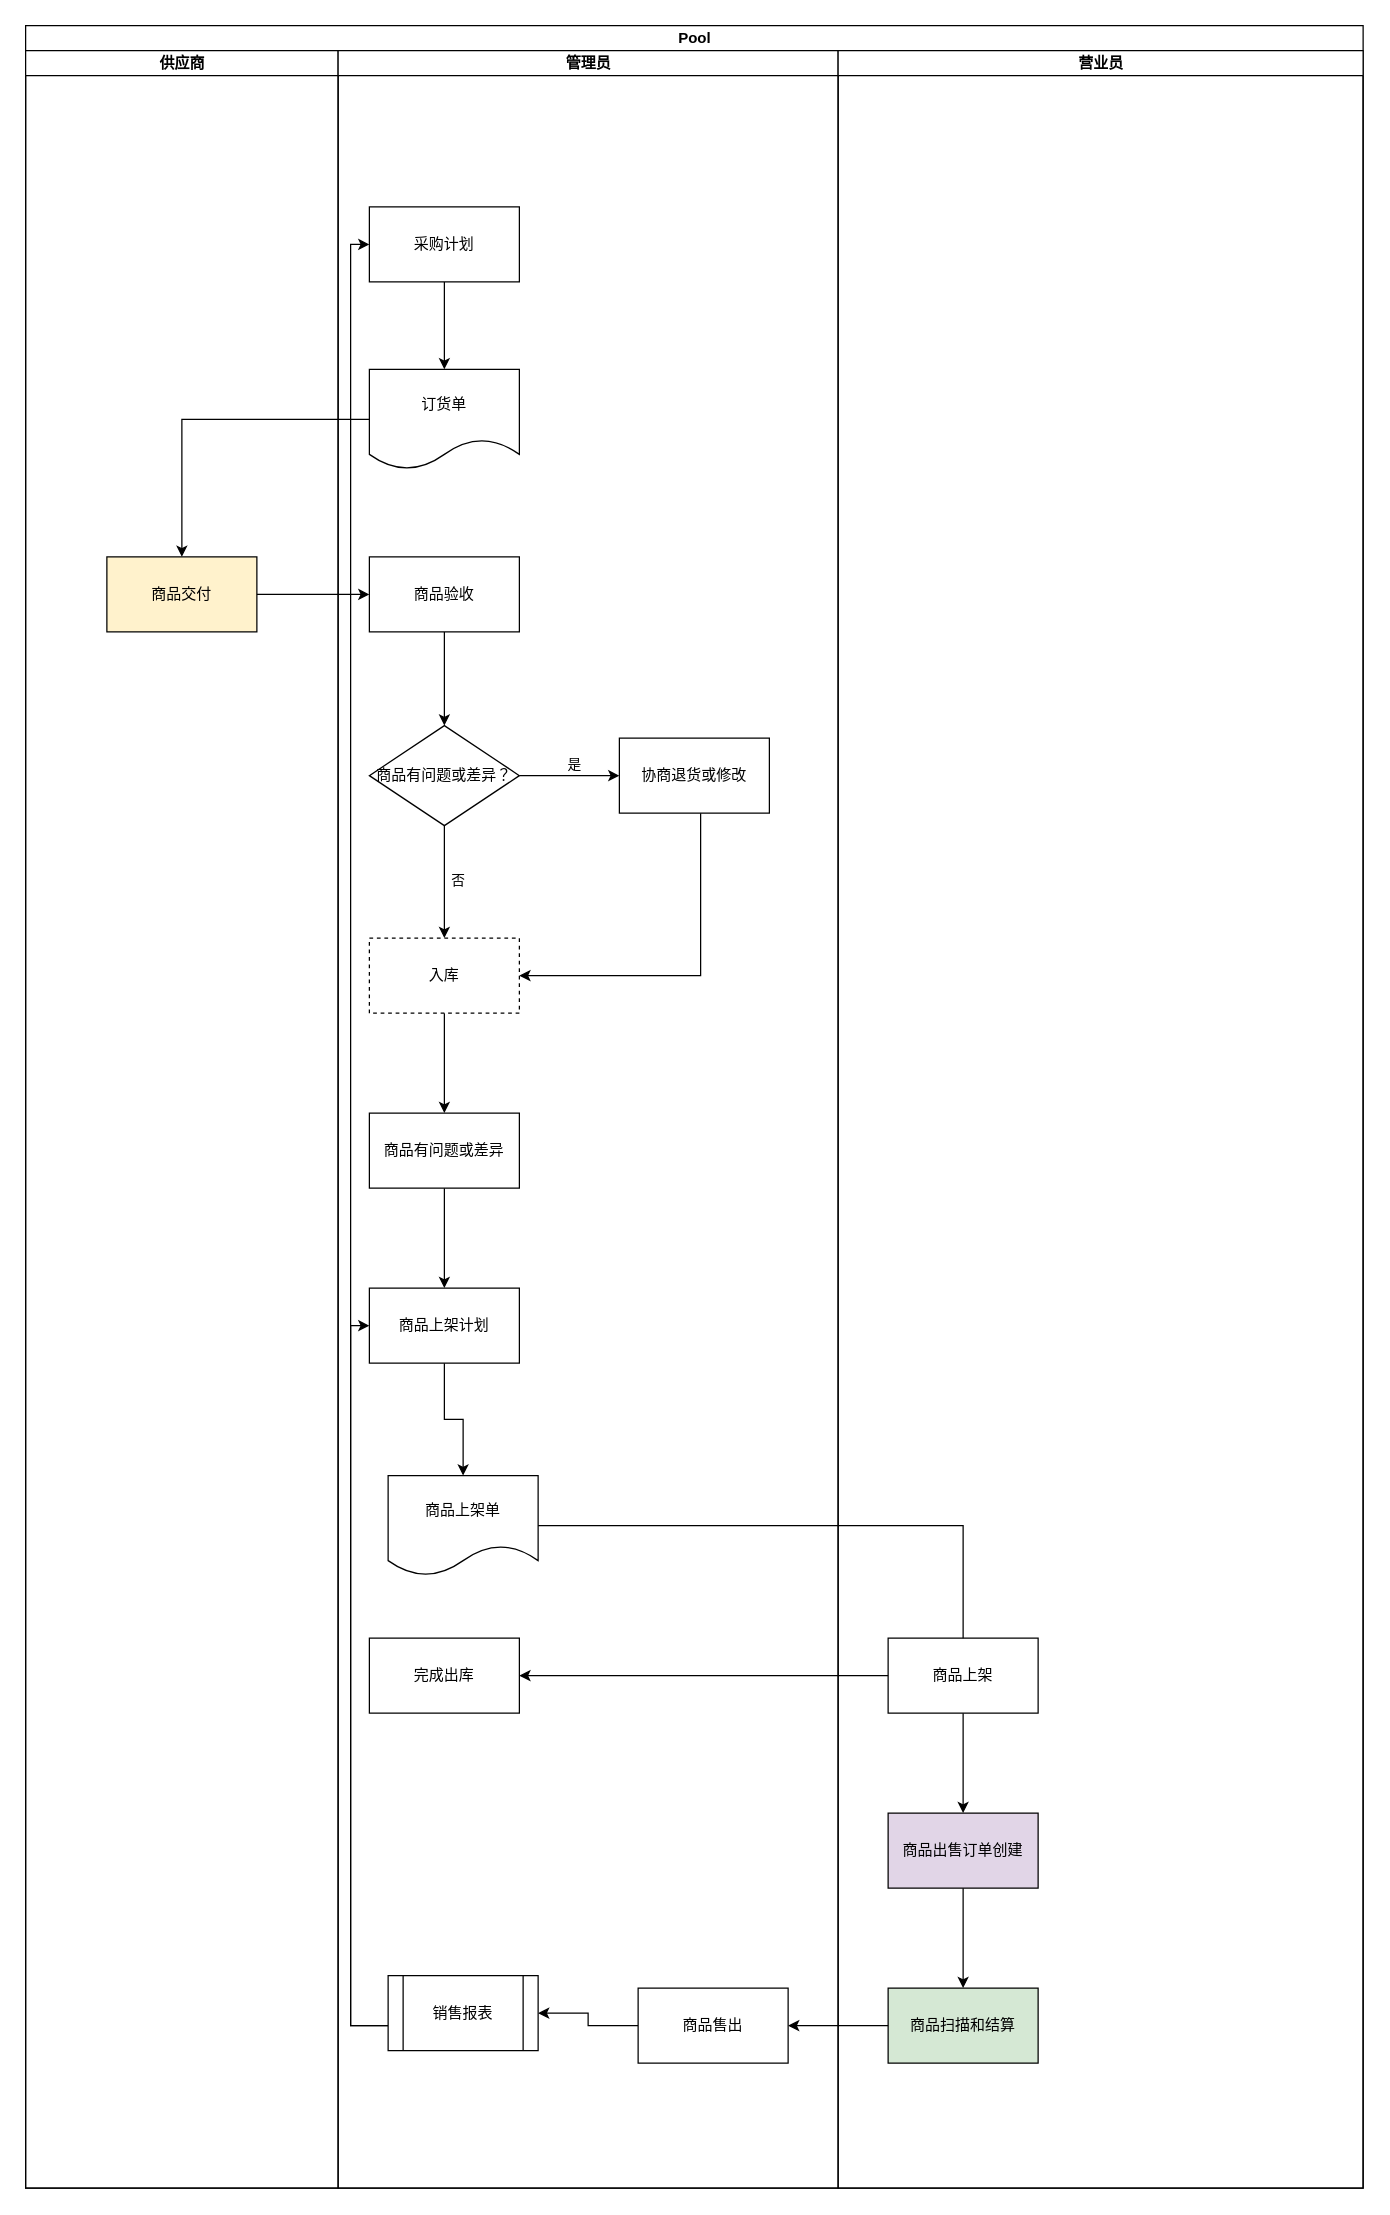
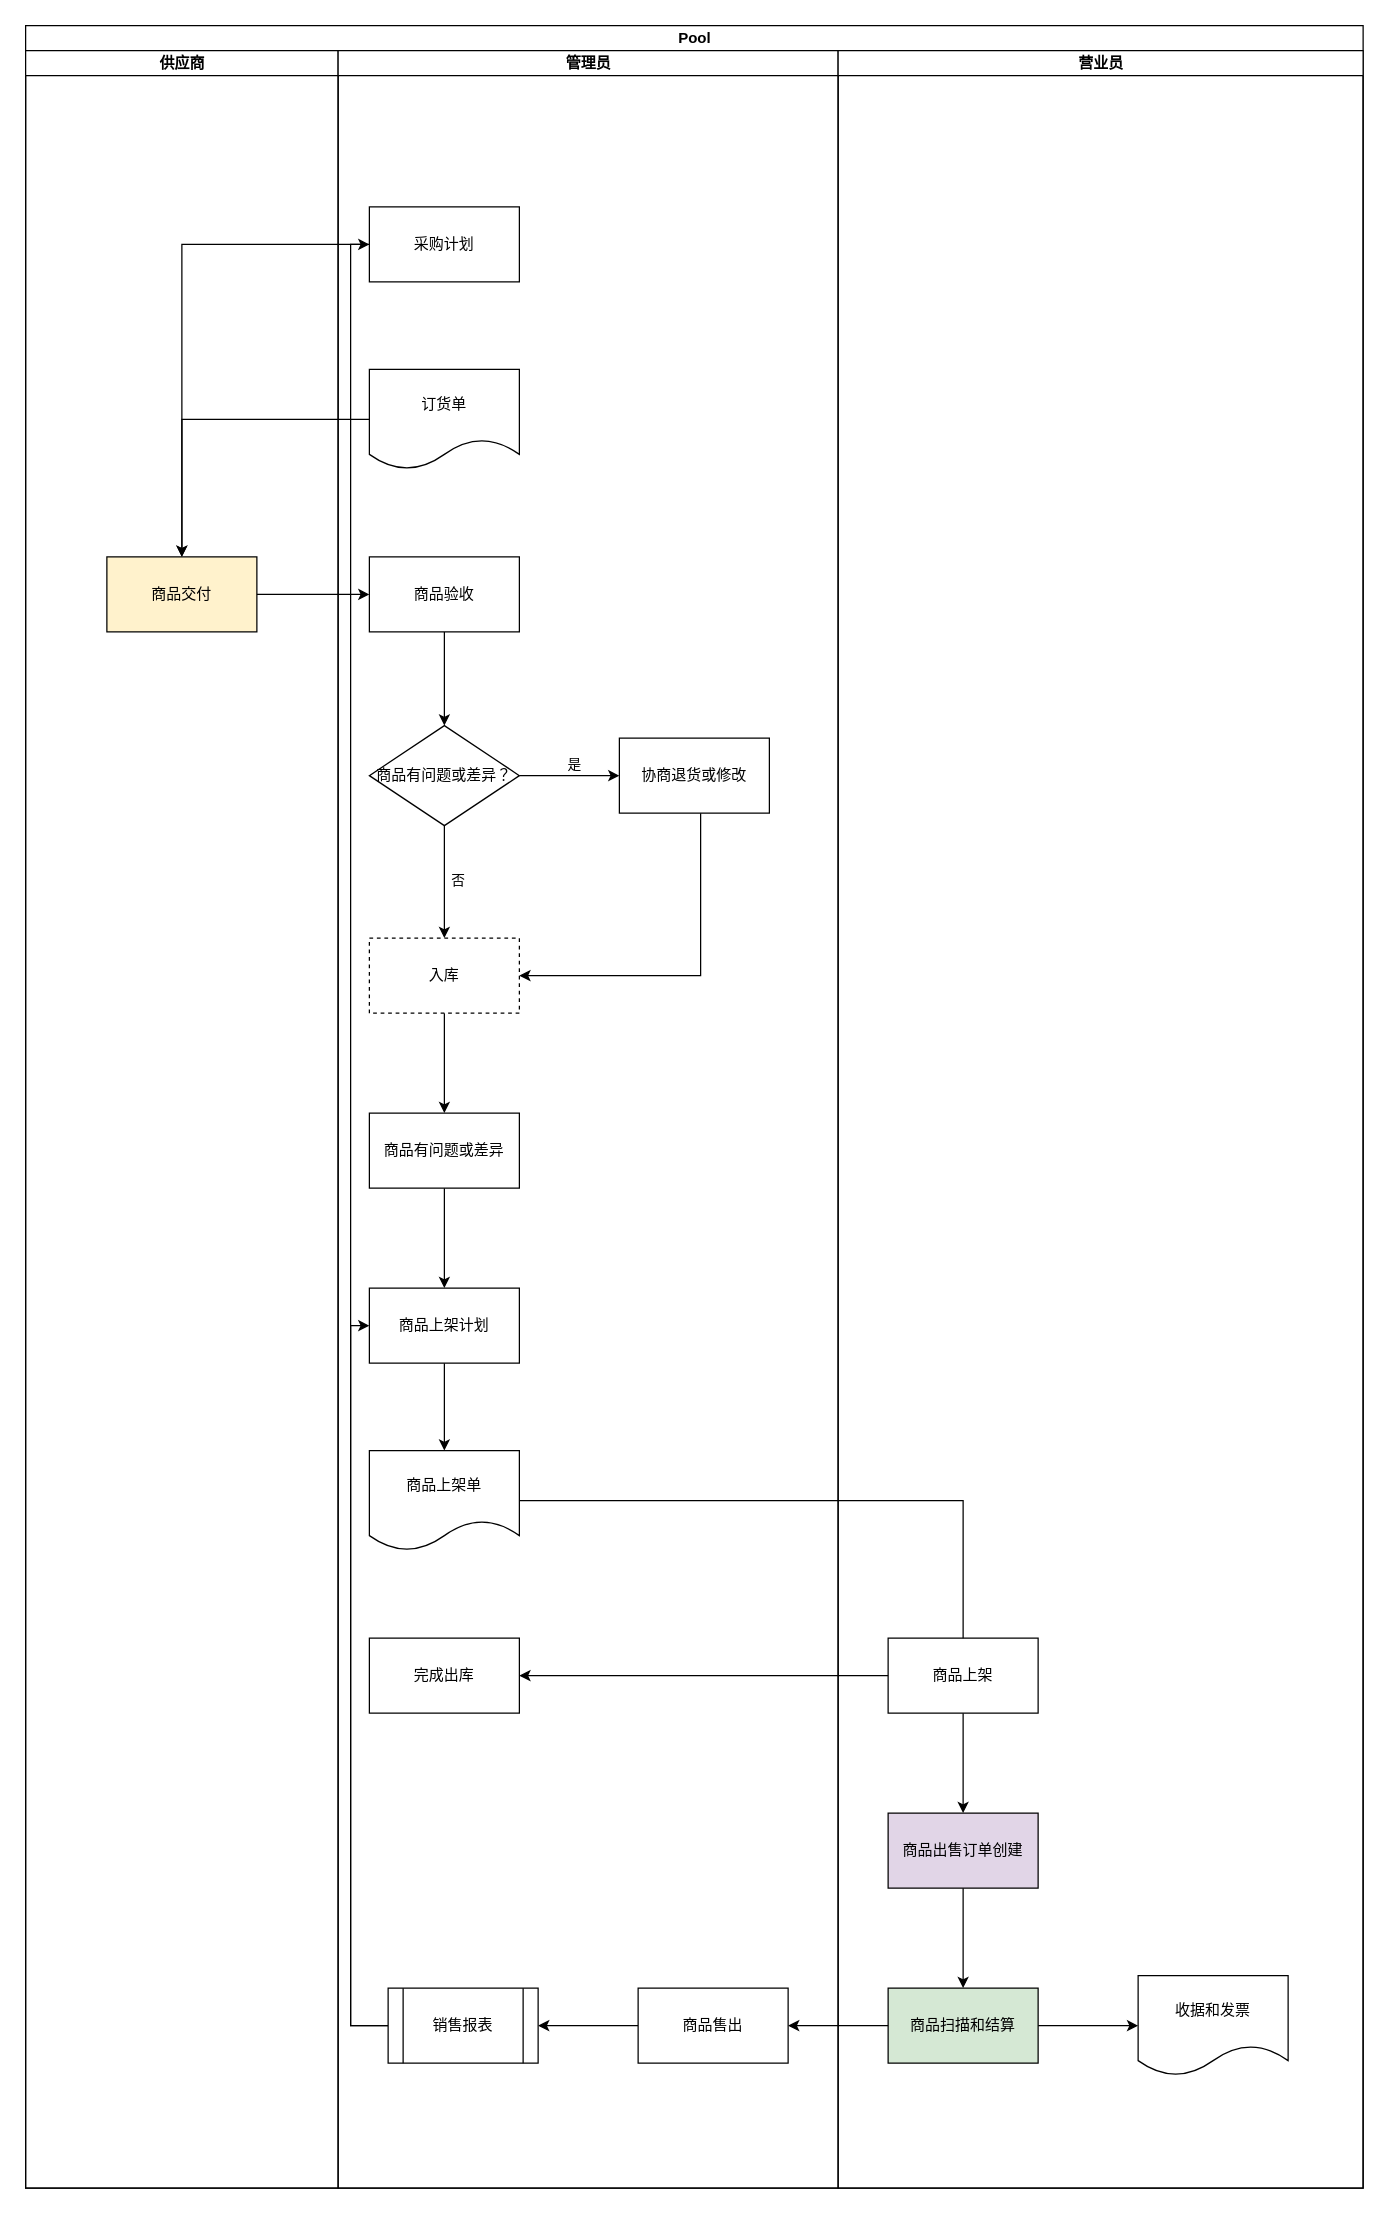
- <mxCell id="6" value="" style="edgeStyle=orthogonalEdgeStyle;rounded=0;orthogonalLoop=1;jettySize=auto;html=1;" edge="1" parent="5" source="7" target="24"><mxGeometry relative="1" as="geometry" /></mxCell>
+ <mxCell id="6" value="" style="edgeStyle=orthogonalEdgeStyle;rounded=0;orthogonalLoop=1;jettySize=auto;html=1;" edge="1" parent="5" source="7" target="4"><mxGeometry relative="1" as="geometry" /></mxCell>
- <mxCell id="27" value="商品上架单" style="shape=document;whiteSpace=wrap;html=1;boundedLbl=1;dashed=0;" vertex="1" parent="5"><mxGeometry x="40" y="1140" width="120" height="80" as="geometry" /></mxCell>
+ <mxCell id="27" value="商品上架单" style="shape=document;whiteSpace=wrap;html=1;boundedLbl=1;dashed=0;" vertex="1" parent="5"><mxGeometry x="25" y="1120" width="120" height="80" as="geometry" /></mxCell>
- <mxCell id="30" value="销售报表" style="shape=process;whiteSpace=wrap;html=1;backgroundOutline=1;rounded=0;" vertex="1" parent="5"><mxGeometry x="40" y="1540" width="120" height="60" as="geometry" /></mxCell>
+ <mxCell id="30" value="销售报表" style="shape=process;whiteSpace=wrap;html=1;backgroundOutline=1;rounded=0;" vertex="1" parent="5"><mxGeometry x="40" y="1550" width="120" height="60" as="geometry" /></mxCell>
+ <mxCell id="38" value="" style="edgeStyle=orthogonalEdgeStyle;rounded=0;orthogonalLoop=1;jettySize=auto;html=1;" edge="1" parent="33" source="39" target="40"><mxGeometry relative="1" as="geometry" /></mxCell>
+ <mxCell id="40" value="收据和发票" style="shape=document;whiteSpace=wrap;html=1;boundedLbl=1;rounded=0;" vertex="1" parent="33"><mxGeometry x="240" y="1540" width="120" height="80" as="geometry" /></mxCell>
